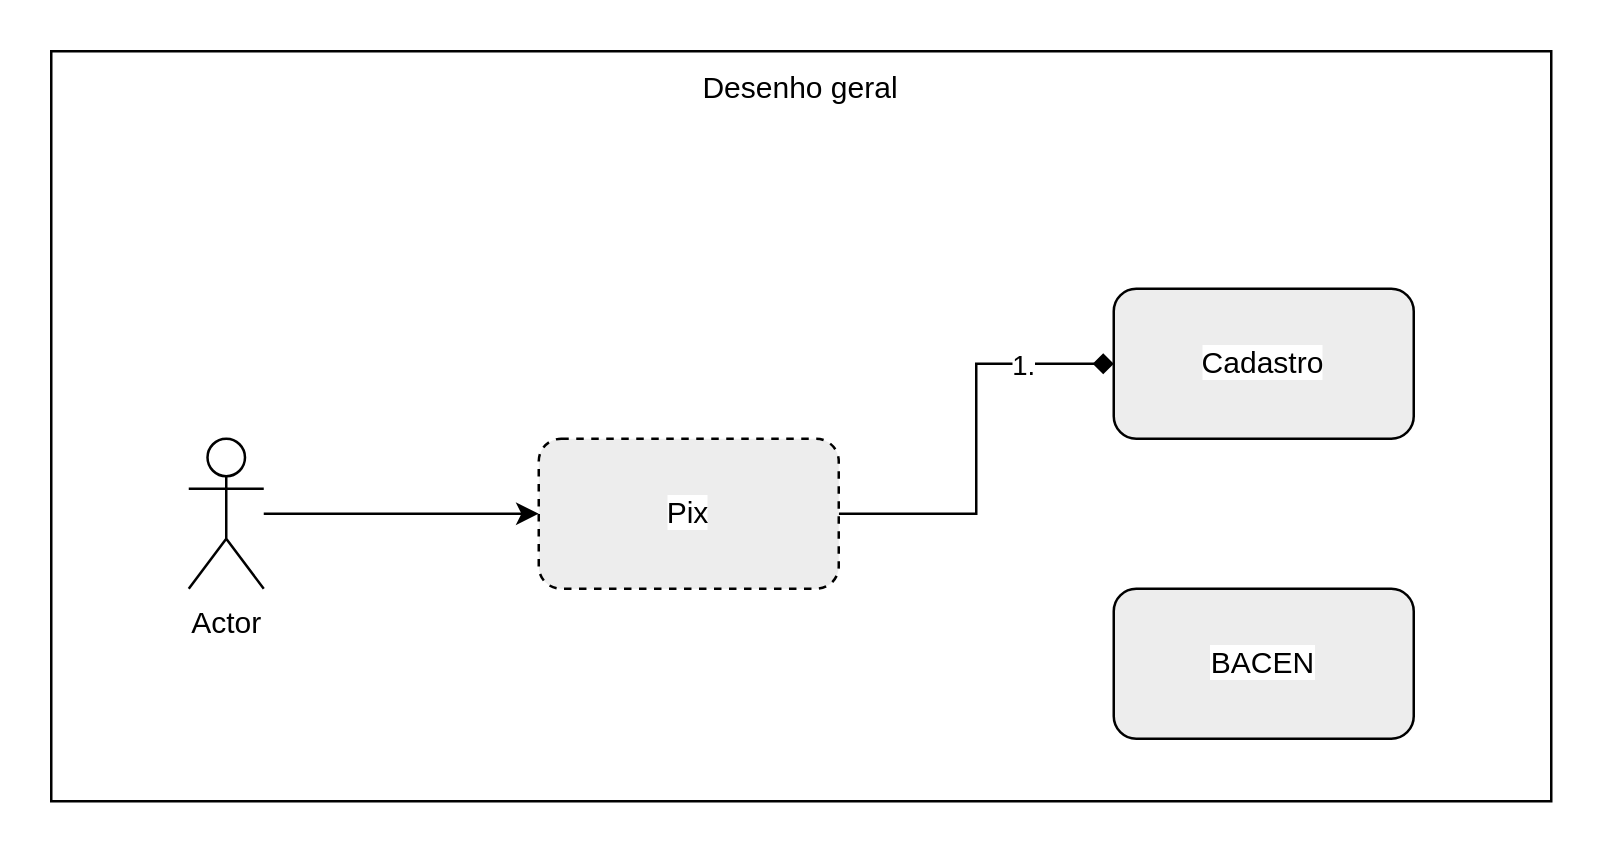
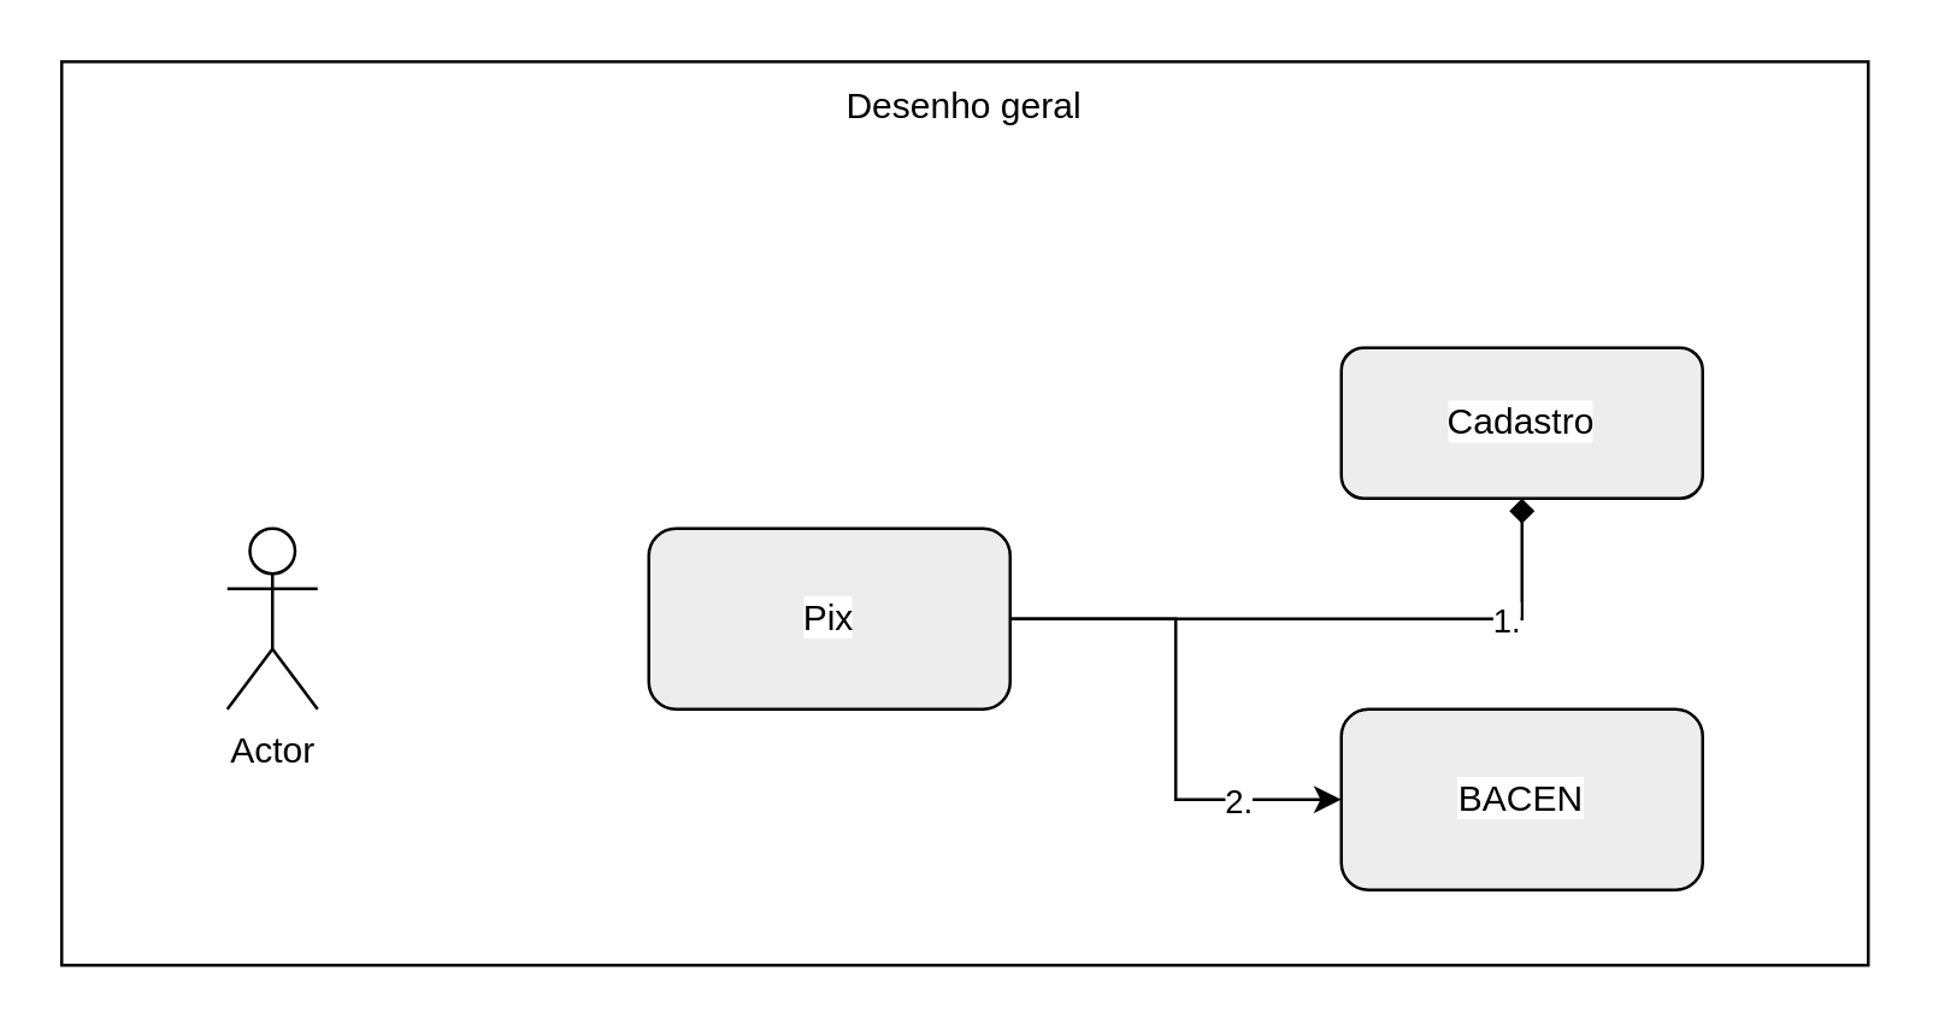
- <mxCell id="3" value="&lt;font style=&quot;background-color: rgb(255, 255, 255);&quot; color=&quot;#000000&quot;&gt;Cadastro&lt;/font&gt;" style="rounded=1;whiteSpace=wrap;html=1;fillColor=#ededed;" vertex="1" parent="1"><mxGeometry x="445" y="115" width="120" height="60" as="geometry" /></mxCell>
+ <mxCell id="3" value="&lt;font style=&quot;background-color: rgb(255, 255, 255);&quot; color=&quot;#000000&quot;&gt;Cadastro&lt;/font&gt;" style="rounded=1;whiteSpace=wrap;html=1;fillColor=#ededed;" vertex="1" parent="1"><mxGeometry x="445" y="115" width="120" height="50" as="geometry" /></mxCell>
- <mxCell id="10" style="edgeStyle=orthogonalEdgeStyle;rounded=0;orthogonalLoop=1;jettySize=auto;html=1;" edge="1" parent="1" source="11" target="8"><mxGeometry relative="1" as="geometry" /></mxCell>
- <mxCell id="8" value="&lt;font style=&quot;background-color: rgb(255, 255, 255);&quot; color=&quot;#000000&quot;&gt;Pix&lt;/font&gt;" style="rounded=1;whiteSpace=wrap;html=1;fillColor=#ededed;dashed=1;" vertex="1" parent="1"><mxGeometry x="215" y="175" width="120" height="60" as="geometry" /></mxCell>
+ <mxCell id="8" value="&lt;font style=&quot;background-color: rgb(255, 255, 255);&quot; color=&quot;#000000&quot;&gt;Pix&lt;/font&gt;" style="rounded=1;whiteSpace=wrap;html=1;fillColor=#ededed;" vertex="1" parent="1"><mxGeometry x="215" y="175" width="120" height="60" as="geometry" /></mxCell>
+ <mxCell id="6" style="edgeStyle=orthogonalEdgeStyle;rounded=0;orthogonalLoop=1;jettySize=auto;html=1;" edge="1" parent="1" source="8" target="9"><mxGeometry relative="1" as="geometry" /></mxCell>
+ <mxCell id="7" value="2." style="edgeLabel;html=1;align=center;verticalAlign=middle;resizable=0;points=[];" vertex="1" connectable="0" parent="6"><mxGeometry x="0.588" relative="1" as="geometry"><mxPoint as="offset" /></mxGeometry></mxCell>
